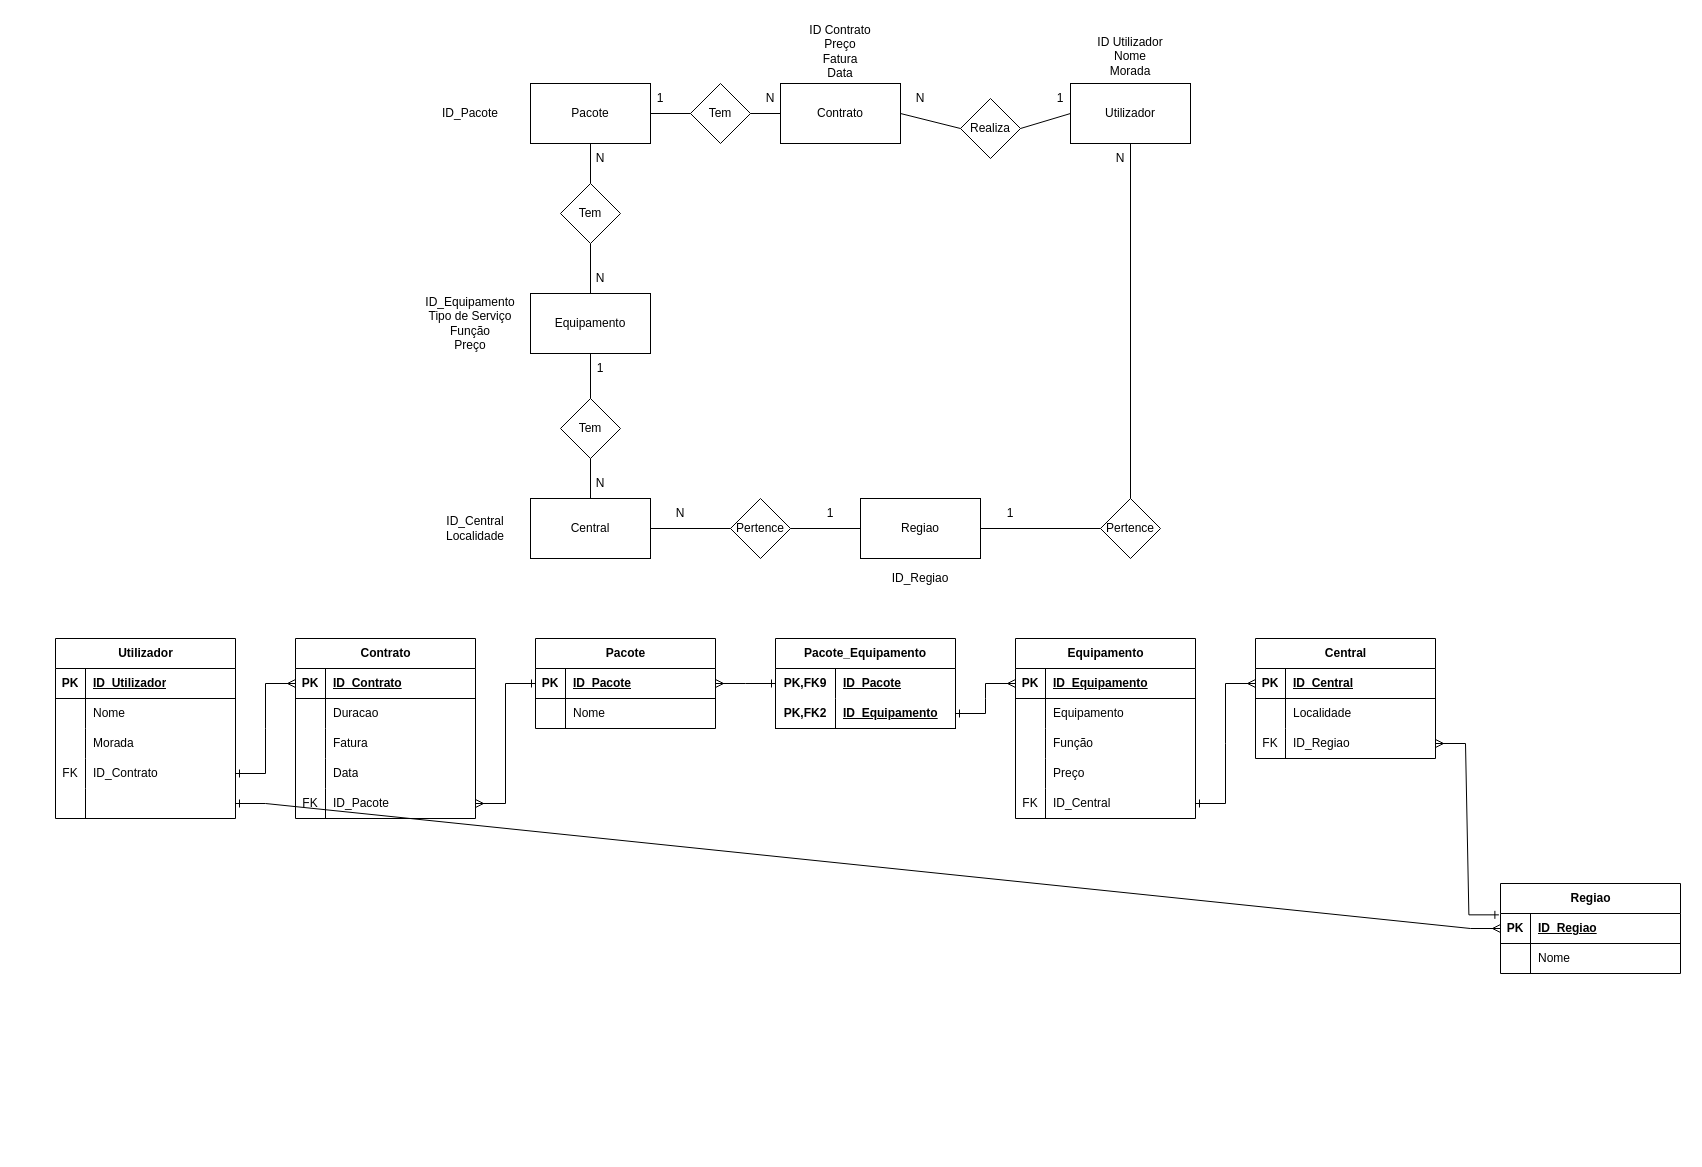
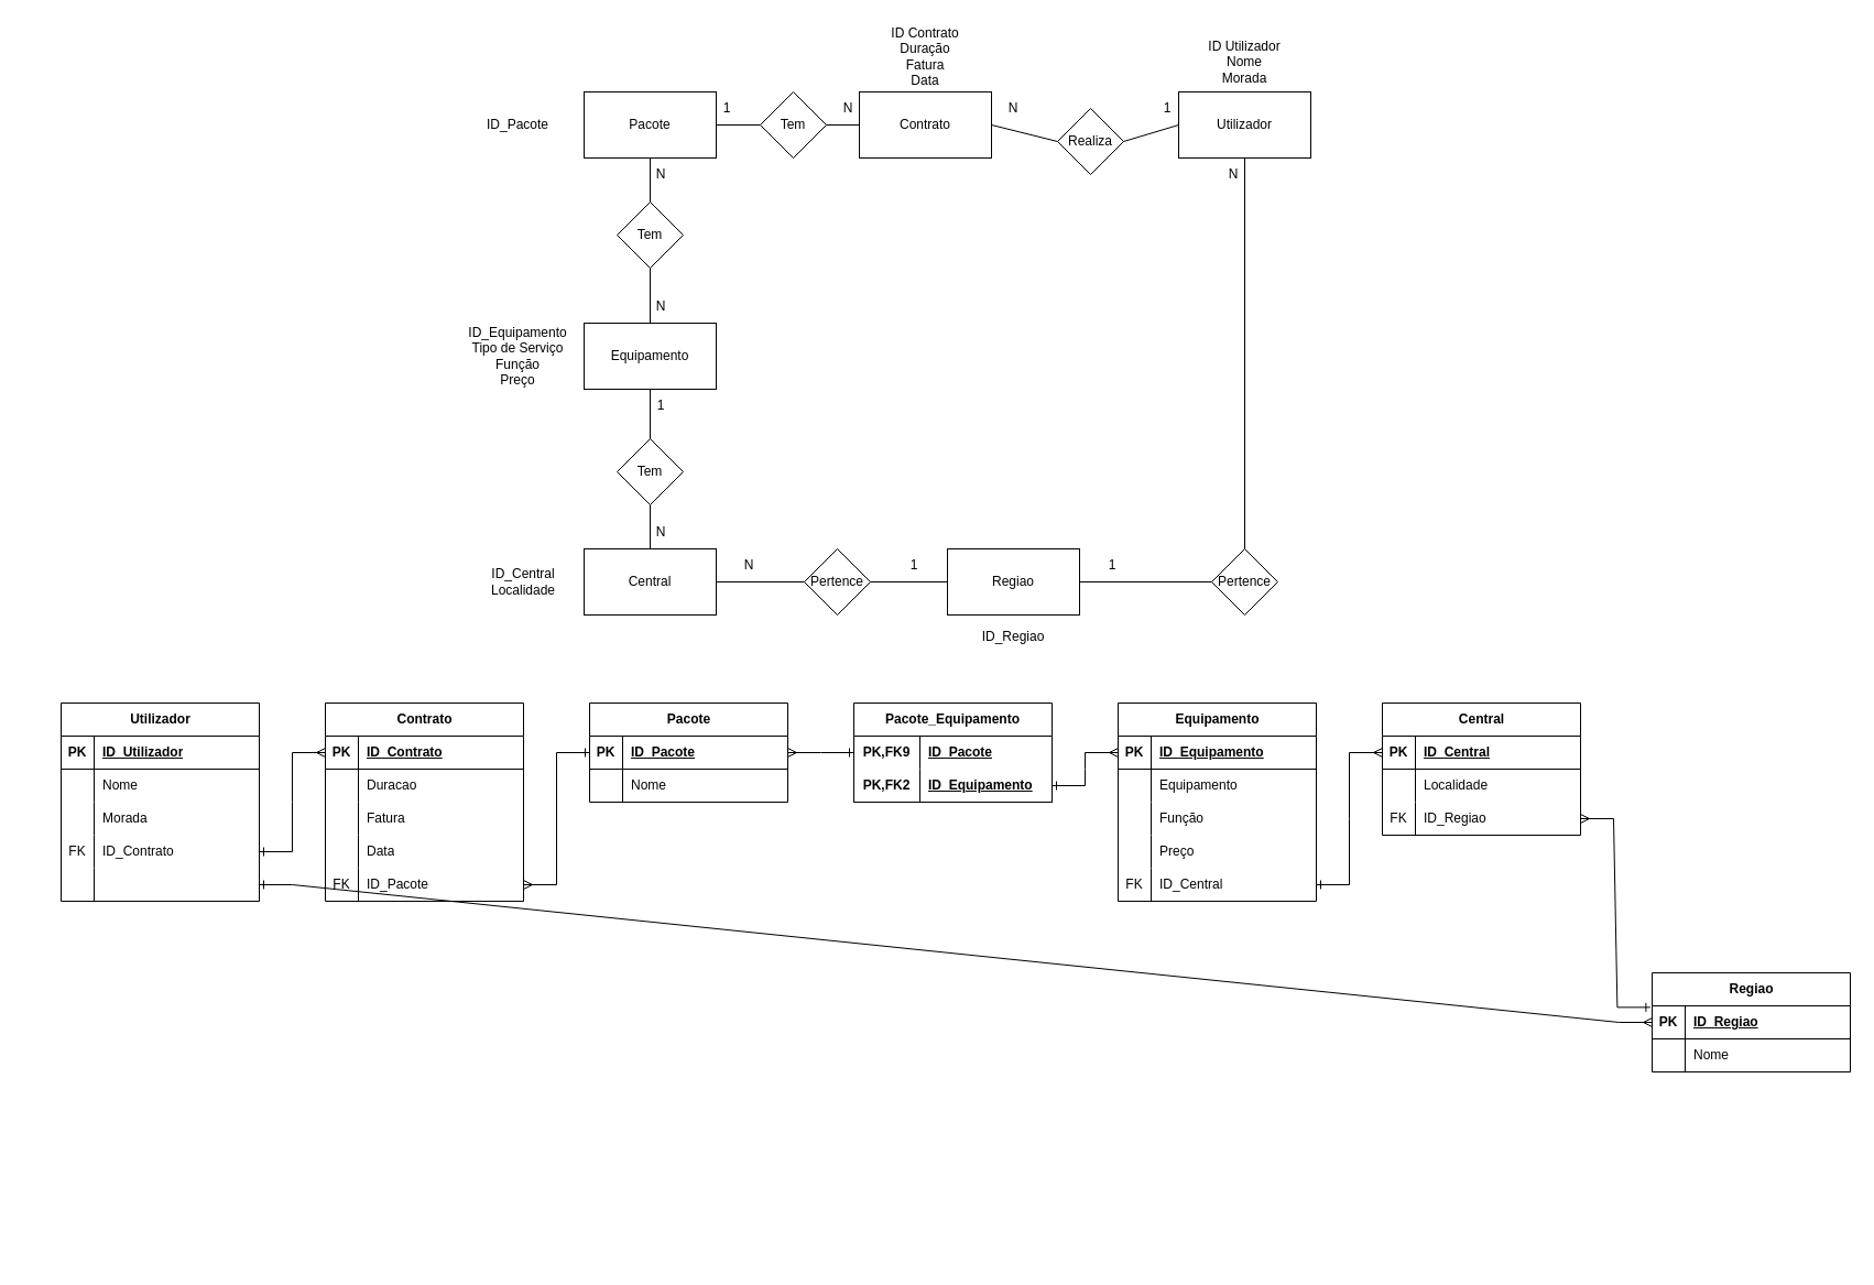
- <mxCell id="28" value="ID Contrato&lt;br&gt;Preço&lt;br&gt;Fatura&lt;br&gt;Data" style="text;html=1;strokeColor=none;fillColor=none;align=center;verticalAlign=middle;whiteSpace=wrap;rounded=0;" parent="1" vertex="1"><mxGeometry x="790" y="20.5" width="100" height="60" as="geometry" /></mxCell>
+ <mxCell id="28" value="ID Contrato&lt;br&gt;Duração&lt;br&gt;Fatura&lt;br&gt;Data" style="text;html=1;strokeColor=none;fillColor=none;align=center;verticalAlign=middle;whiteSpace=wrap;rounded=0;" parent="1" vertex="1"><mxGeometry x="790" y="20.5" width="100" height="60" as="geometry" /></mxCell>
